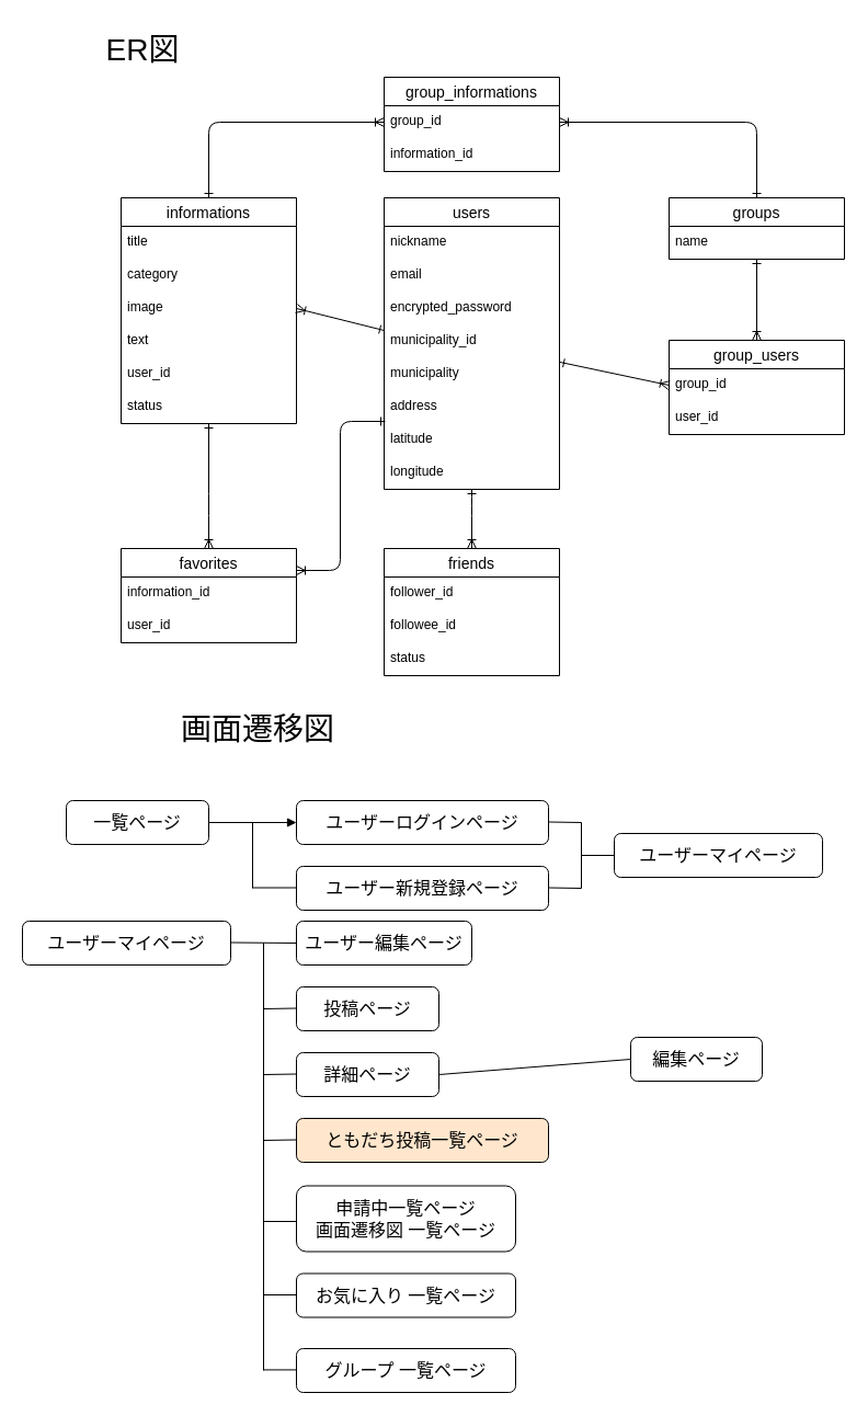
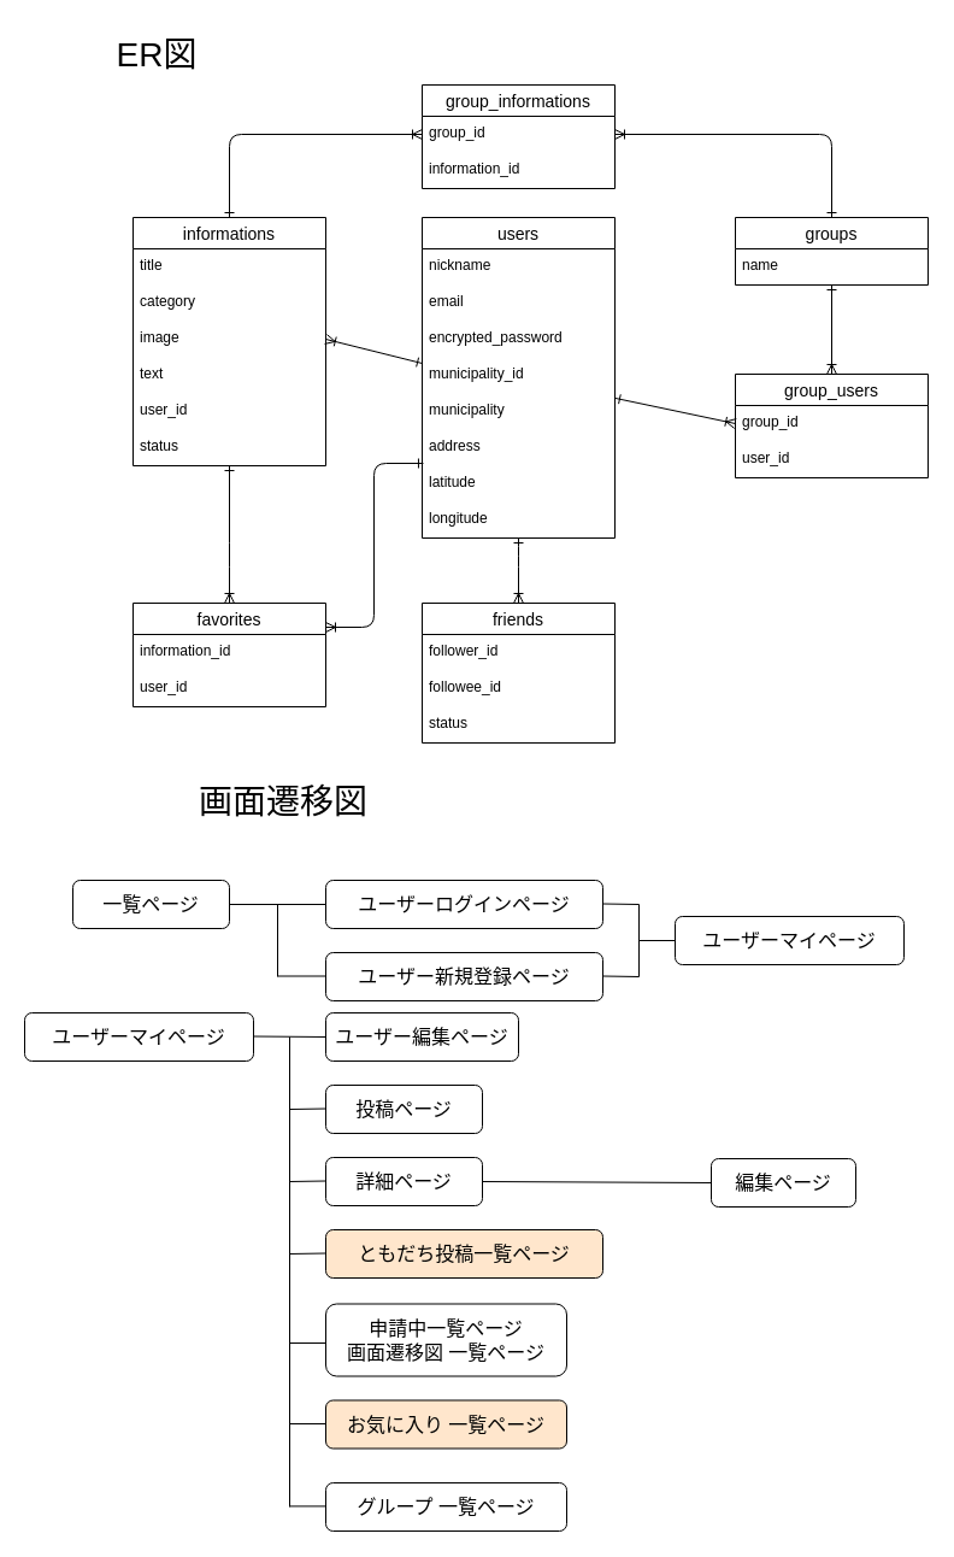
- <mxCell id="41" value="" style="endArrow=block;html=1;fontSize=16;exitX=1;exitY=0.5;exitDx=0;exitDy=0;entryX=0;entryY=0.5;entryDx=0;entryDy=0;" parent="1" source="30" target="38" edge="1"><mxGeometry width="50" height="50" relative="1" as="geometry"><mxPoint x="420" y="920" as="sourcePoint" /><mxPoint x="470" y="870" as="targetPoint" /></mxGeometry></mxCell>
+ <mxCell id="41" value="" style="endArrow=none;html=1;fontSize=16;exitX=1;exitY=0.5;exitDx=0;exitDy=0;entryX=0;entryY=0.5;entryDx=0;entryDy=0;" parent="1" source="30" target="38" edge="1"><mxGeometry width="50" height="50" relative="1" as="geometry"><mxPoint x="420" y="920" as="sourcePoint" /><mxPoint x="470" y="870" as="targetPoint" /></mxGeometry></mxCell>
- <mxCell id="40" value="編集ページ" style="rounded=1;whiteSpace=wrap;html=1;fontSize=16;" parent="1" vertex="1"><mxGeometry x="575" y="946" width="120" height="40" as="geometry" /></mxCell>
+ <mxCell id="40" value="編集ページ" style="rounded=1;whiteSpace=wrap;html=1;fontSize=16;" parent="1" vertex="1"><mxGeometry x="590" y="961" width="120" height="40" as="geometry" /></mxCell>
- <mxCell id="39" value="お気に入り 一覧ページ" style="rounded=1;whiteSpace=wrap;html=1;fontSize=16;" parent="1" vertex="1"><mxGeometry x="270" y="1161.5" width="200" height="40" as="geometry" /></mxCell>
+ <mxCell id="39" value="お気に入り 一覧ページ" style="rounded=1;whiteSpace=wrap;html=1;fontSize=16;fillColor=#ffe6cc;" parent="1" vertex="1"><mxGeometry x="270" y="1161.5" width="200" height="40" as="geometry" /></mxCell>
